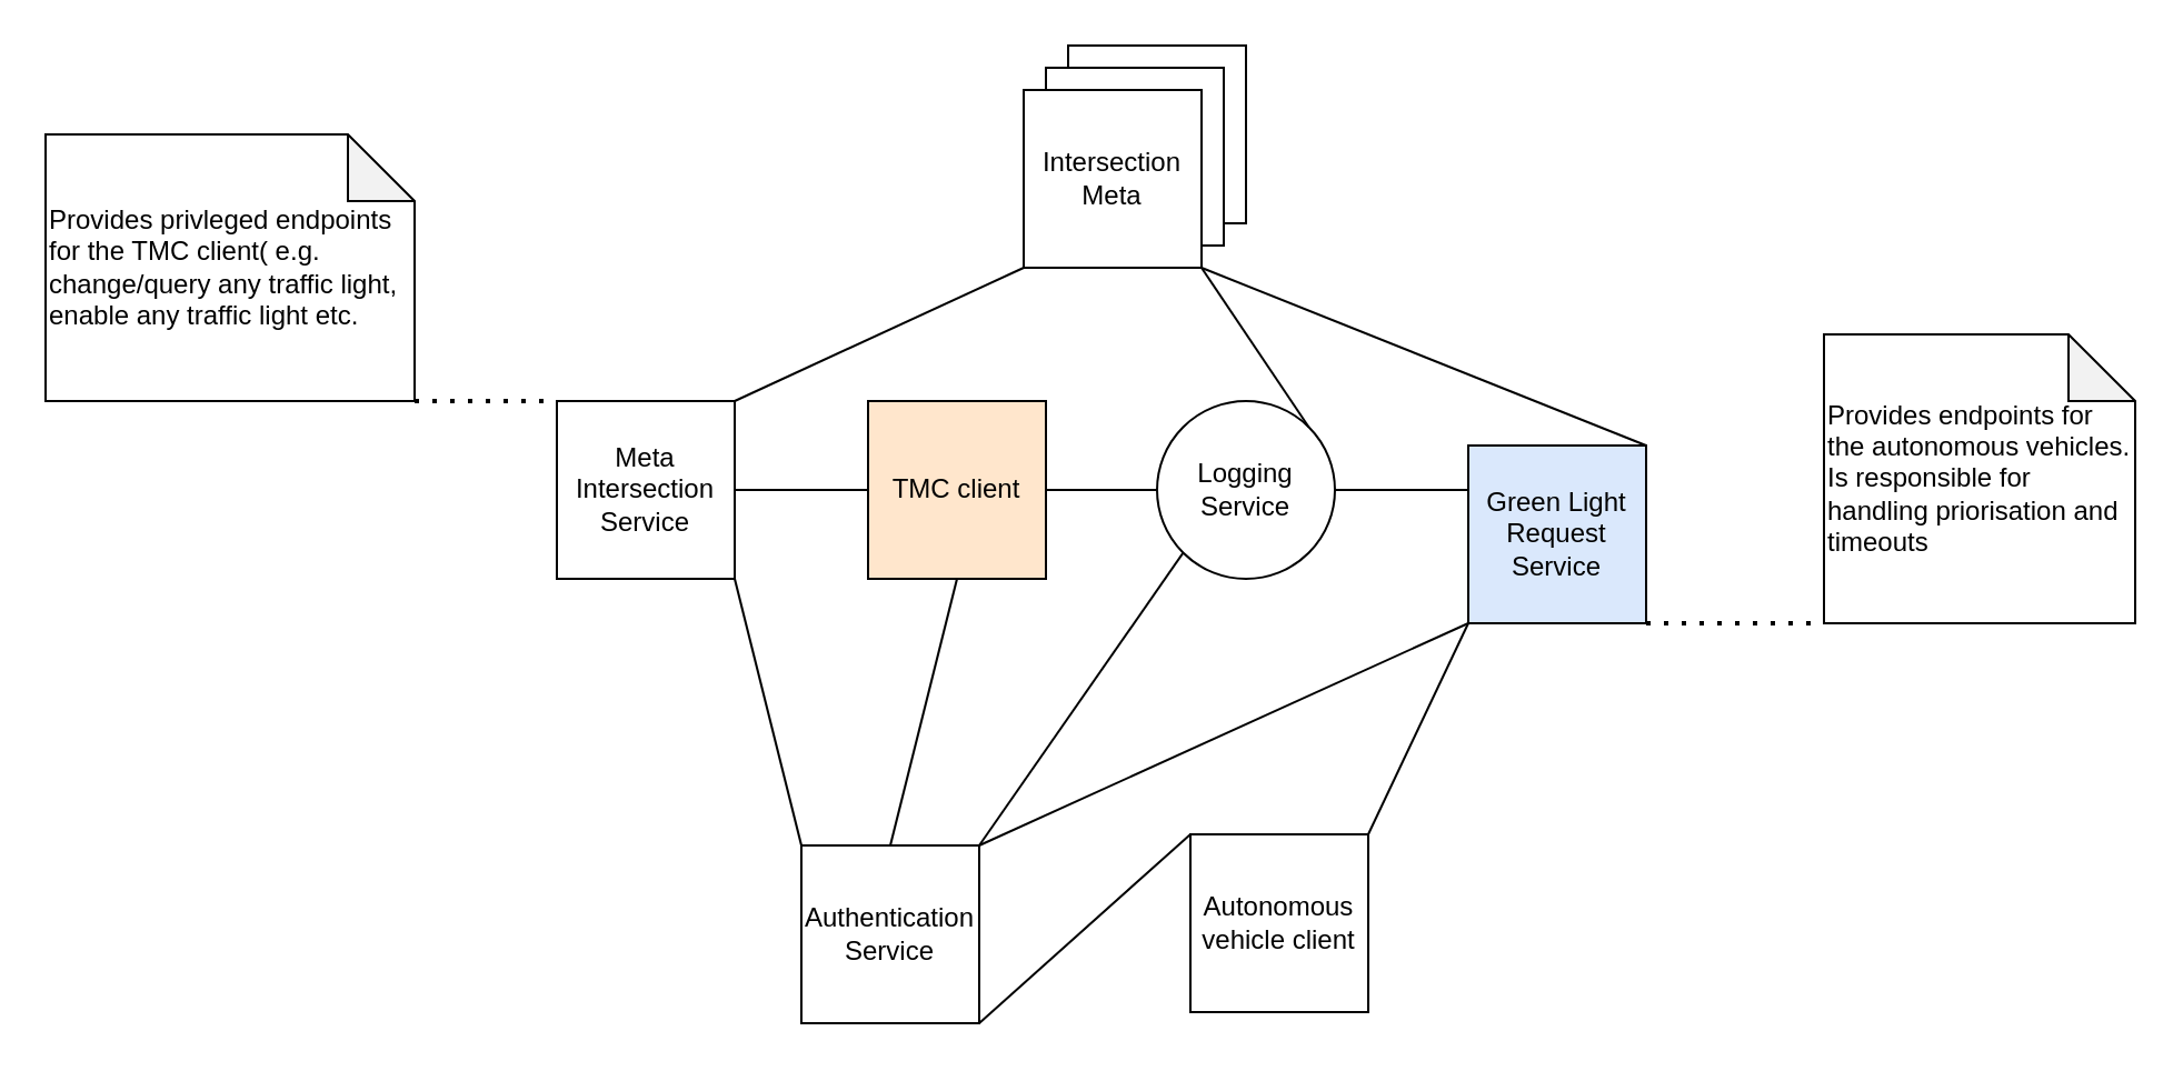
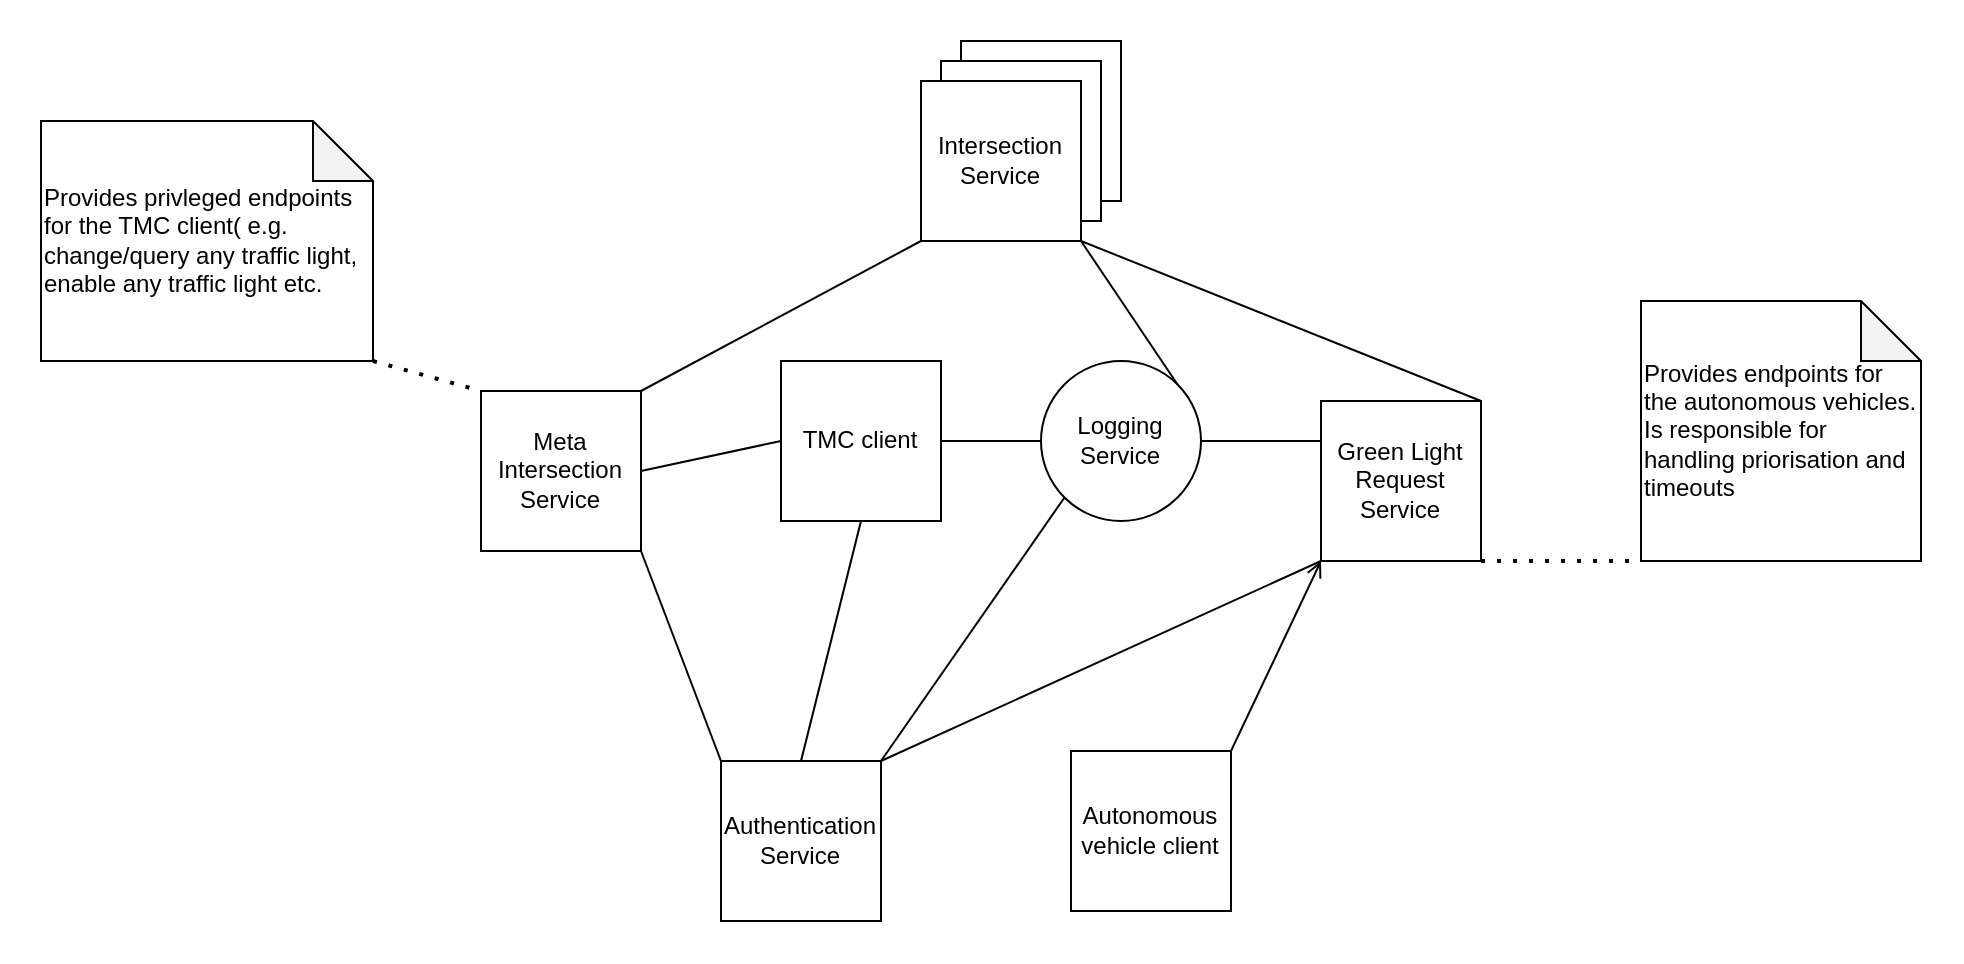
- <mxCell id="4" value="Intersection Meta" style="whiteSpace=wrap;html=1;aspect=fixed;" vertex="1" parent="1"><mxGeometry x="460" y="40" width="80" height="80" as="geometry" /></mxCell>
+ <mxCell id="4" value="Intersection Service" style="whiteSpace=wrap;html=1;aspect=fixed;" vertex="1" parent="1"><mxGeometry x="460" y="40" width="80" height="80" as="geometry" /></mxCell>
- <mxCell id="5" value="Meta Intersection Service" style="whiteSpace=wrap;html=1;aspect=fixed;" vertex="1" parent="1"><mxGeometry x="250" y="180" width="80" height="80" as="geometry" /></mxCell>
+ <mxCell id="5" value="Meta Intersection Service" style="whiteSpace=wrap;html=1;aspect=fixed;" vertex="1" parent="1"><mxGeometry x="240" y="195" width="80" height="80" as="geometry" /></mxCell>
- <mxCell id="19" value="TMC client" style="whiteSpace=wrap;html=1;aspect=fixed;fillColor=#ffe6cc;" vertex="1" parent="1"><mxGeometry x="390" y="180" width="80" height="80" as="geometry" /></mxCell>
+ <mxCell id="19" value="TMC client" style="whiteSpace=wrap;html=1;aspect=fixed;" vertex="1" parent="1"><mxGeometry x="390" y="180" width="80" height="80" as="geometry" /></mxCell>
- <mxCell id="6" value="Green Light Request Service" style="whiteSpace=wrap;html=1;aspect=fixed;fillColor=#dae8fc;" vertex="1" parent="1"><mxGeometry x="660" y="200" width="80" height="80" as="geometry" /></mxCell>
+ <mxCell id="6" value="Green Light Request Service" style="whiteSpace=wrap;html=1;aspect=fixed;" vertex="1" parent="1"><mxGeometry x="660" y="200" width="80" height="80" as="geometry" /></mxCell>
- <mxCell id="13" value="" style="endArrow=none;html=1;rounded=0;exitX=1;exitY=0;exitDx=0;exitDy=0;entryX=0;entryY=1;entryDx=0;entryDy=0;" edge="1" parent="1" source="11" target="6"><mxGeometry width="50" height="50" relative="1" as="geometry"><mxPoint x="850" y="110" as="sourcePoint" /><mxPoint x="900" y="60" as="targetPoint" /></mxGeometry></mxCell>
+ <mxCell id="13" value="" style="endArrow=open;html=1;rounded=0;exitX=1;exitY=0;exitDx=0;exitDy=0;entryX=0;entryY=1;entryDx=0;entryDy=0;" edge="1" parent="1" source="11" target="6"><mxGeometry width="50" height="50" relative="1" as="geometry"><mxPoint x="850" y="110" as="sourcePoint" /><mxPoint x="900" y="60" as="targetPoint" /></mxGeometry></mxCell>
- <mxCell id="12" value="" style="endArrow=none;html=1;rounded=0;exitX=0;exitY=0;exitDx=0;exitDy=0;entryX=1;entryY=1;entryDx=0;entryDy=0;" edge="1" parent="1" source="11" target="8"><mxGeometry width="50" height="50" relative="1" as="geometry"><mxPoint x="850" y="110" as="sourcePoint" /><mxPoint x="900" y="60" as="targetPoint" /></mxGeometry></mxCell>
